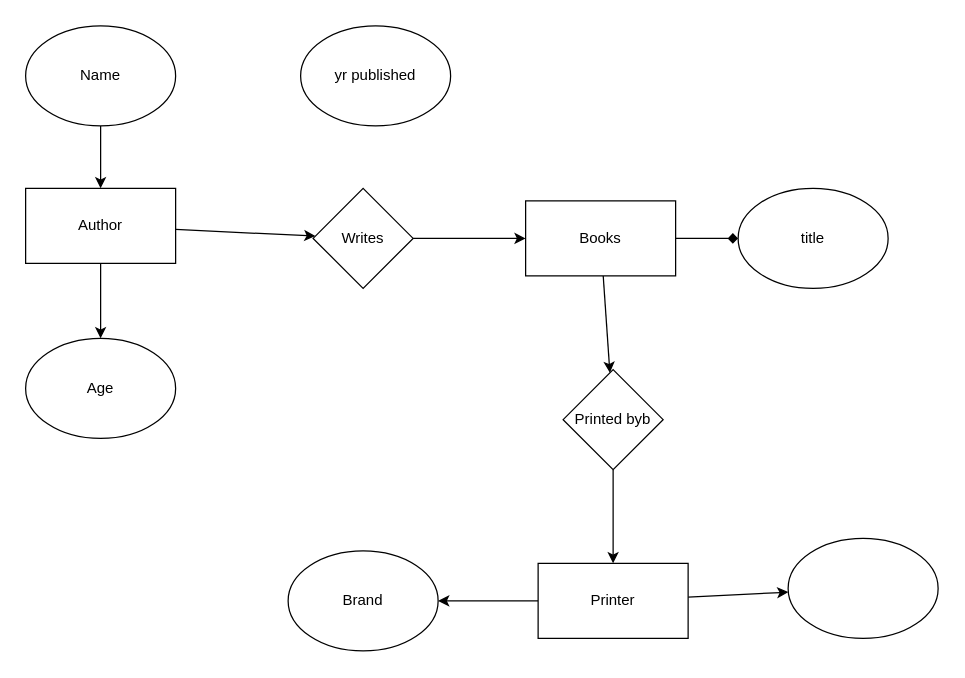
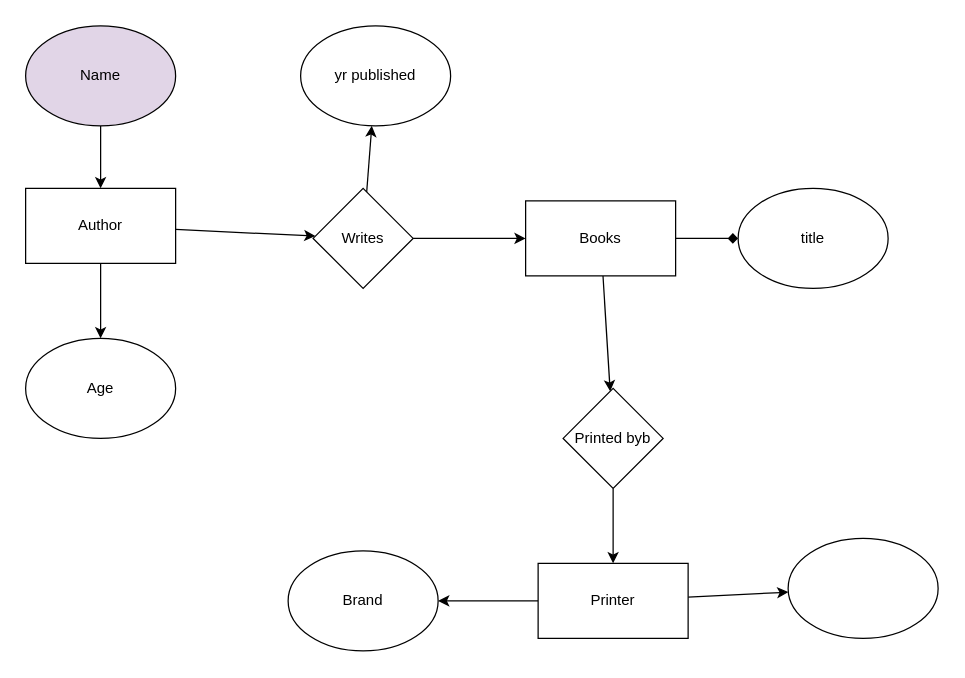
- <mxCell id="3" value="Name" style="ellipse;whiteSpace=wrap;html=1;" vertex="1" parent="1"><mxGeometry x="20" y="20" width="120" height="80" as="geometry" /></mxCell>
+ <mxCell id="3" value="Name" style="ellipse;whiteSpace=wrap;html=1;fillColor=#e1d5e7;" vertex="1" parent="1"><mxGeometry x="20" y="20" width="120" height="80" as="geometry" /></mxCell>
+ <mxCell id="8" value="" style="edgeStyle=none;html=1;" edge="1" parent="1" source="10" target="11"><mxGeometry relative="1" as="geometry" /></mxCell>
- <mxCell id="17" value="Printed byb" style="rhombus;whiteSpace=wrap;html=1;" vertex="1" parent="1"><mxGeometry x="450" y="295" width="80" height="80" as="geometry" /></mxCell>
+ <mxCell id="17" value="Printed byb" style="rhombus;whiteSpace=wrap;html=1;" vertex="1" parent="1"><mxGeometry x="450" y="310" width="80" height="80" as="geometry" /></mxCell>
